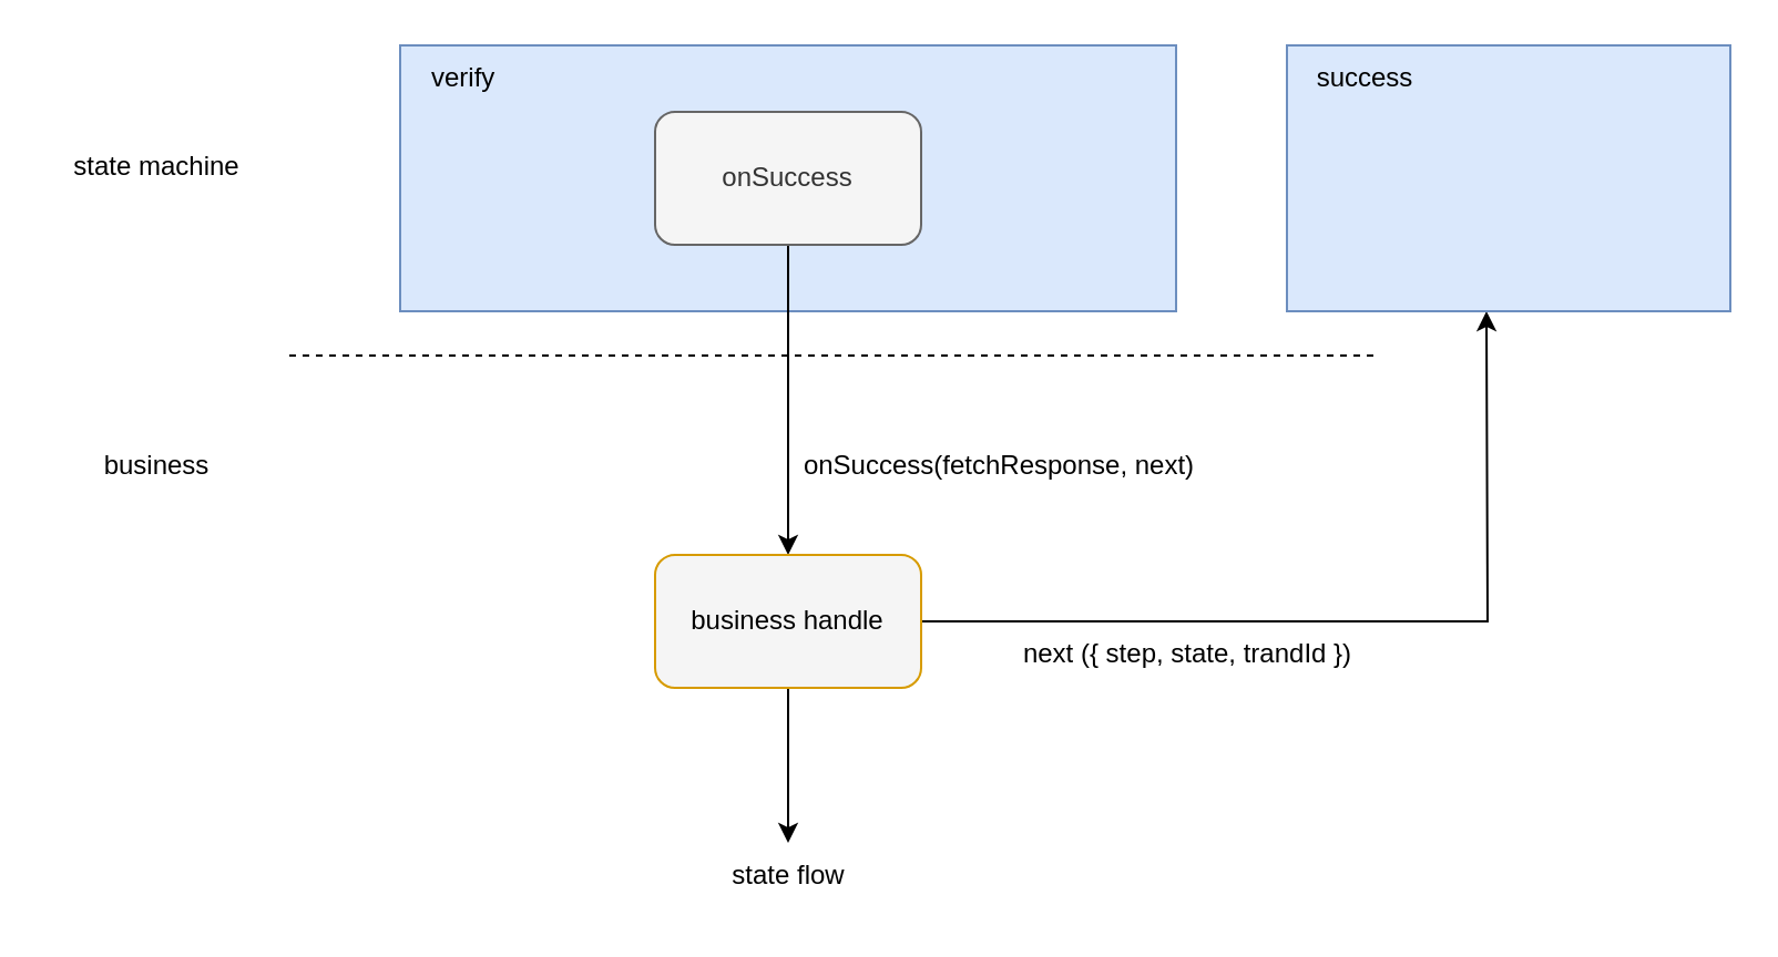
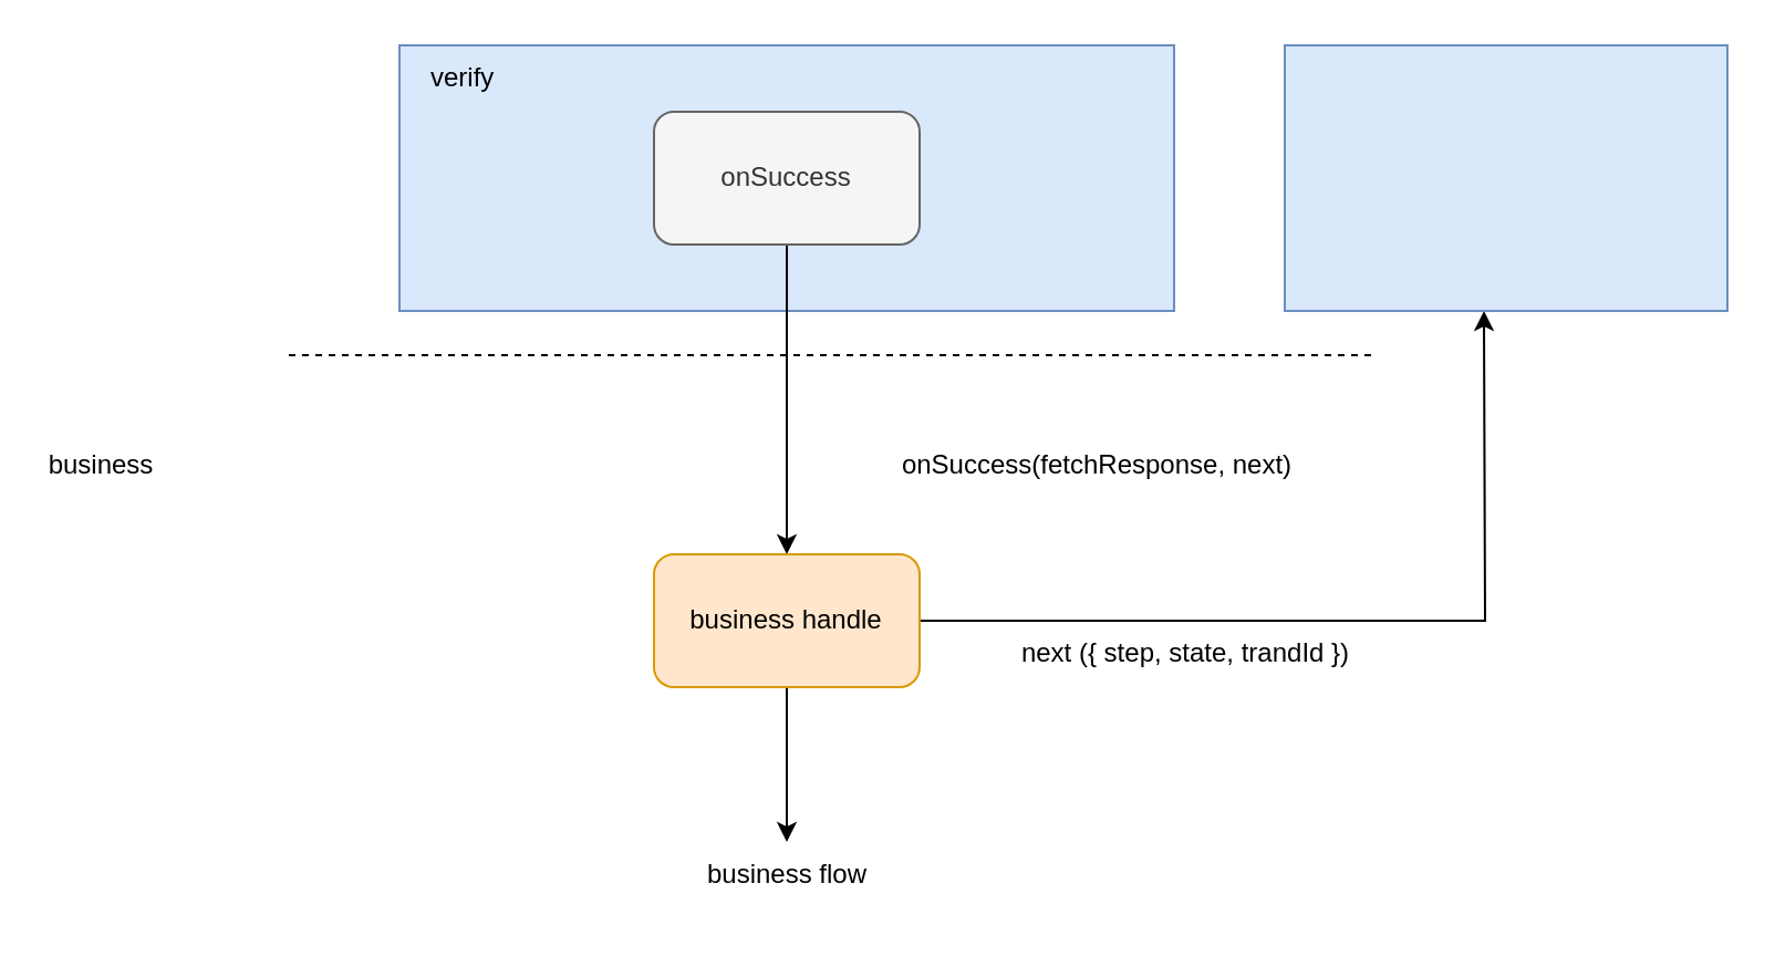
- <mxCell id="13" value="success" style="text;html=1;align=center;verticalAlign=middle;resizable=0;points=[];autosize=1;strokeColor=none;fillColor=none;" vertex="1" parent="1"><mxGeometry x="580" y="20" width="70" height="30" as="geometry" /></mxCell>
- <mxCell id="16" value="state machine" style="text;html=1;align=center;verticalAlign=middle;resizable=0;points=[];autosize=1;strokeColor=none;fillColor=none;" vertex="1" parent="1"><mxGeometry x="20" y="60" width="100" height="30" as="geometry" /></mxCell>
- <mxCell id="7" value="business" style="text;html=1;align=center;verticalAlign=middle;resizable=0;points=[];autosize=1;strokeColor=none;fillColor=none;" vertex="1" parent="1"><mxGeometry x="35" y="195" width="70" height="30" as="geometry" /></mxCell>
+ <mxCell id="7" value="business" style="text;html=1;align=center;verticalAlign=middle;resizable=0;points=[];autosize=1;strokeColor=none;fillColor=none;" vertex="1" parent="1"><mxGeometry x="10" y="195" width="70" height="30" as="geometry" /></mxCell>
- <mxCell id="8" value="onSuccess(fetchResponse, next)" style="text;html=1;align=center;verticalAlign=middle;resizable=0;points=[];autosize=1;strokeColor=none;fillColor=none;" vertex="1" parent="1"><mxGeometry x="350" y="195" width="200" height="30" as="geometry" /></mxCell>
+ <mxCell id="8" value="onSuccess(fetchResponse, next)" style="text;html=1;align=center;verticalAlign=middle;resizable=0;points=[];autosize=1;strokeColor=none;fillColor=none;" vertex="1" parent="1"><mxGeometry x="395" y="195" width="200" height="30" as="geometry" /></mxCell>
- <mxCell id="11" value="business handle" style="rounded=1;whiteSpace=wrap;html=1;fillColor=#f5f5f5;strokeColor=#d79b00;" vertex="1" parent="1"><mxGeometry x="295" y="250" width="120" height="60" as="geometry" /></mxCell>
+ <mxCell id="11" value="business handle" style="rounded=1;whiteSpace=wrap;html=1;fillColor=#ffe6cc;strokeColor=#d79b00;" vertex="1" parent="1"><mxGeometry x="295" y="250" width="120" height="60" as="geometry" /></mxCell>
- <mxCell id="15" value="state flow" style="text;html=1;align=center;verticalAlign=middle;resizable=0;points=[];autosize=1;strokeColor=none;fillColor=none;" vertex="1" parent="1"><mxGeometry x="305" y="380" width="100" height="30" as="geometry" /></mxCell>
+ <mxCell id="15" value="business flow" style="text;html=1;align=center;verticalAlign=middle;resizable=0;points=[];autosize=1;strokeColor=none;fillColor=none;" vertex="1" parent="1"><mxGeometry x="305" y="380" width="100" height="30" as="geometry" /></mxCell>
